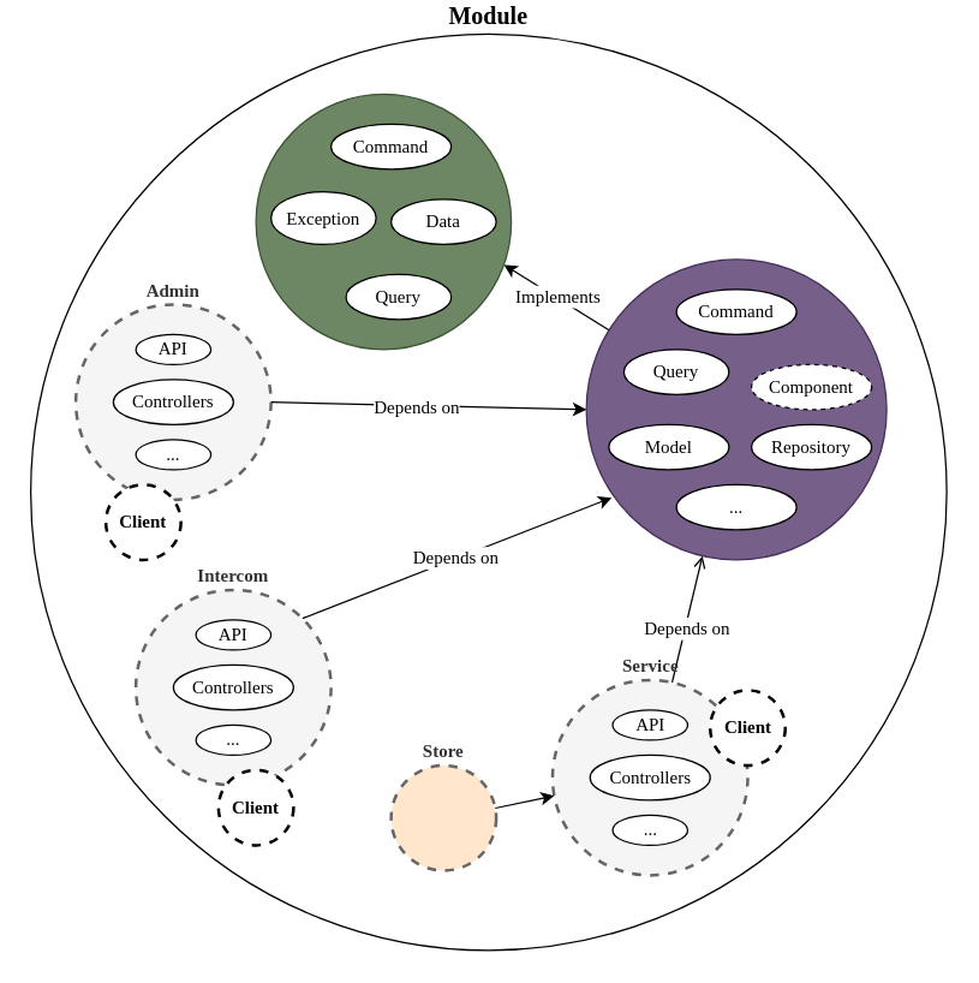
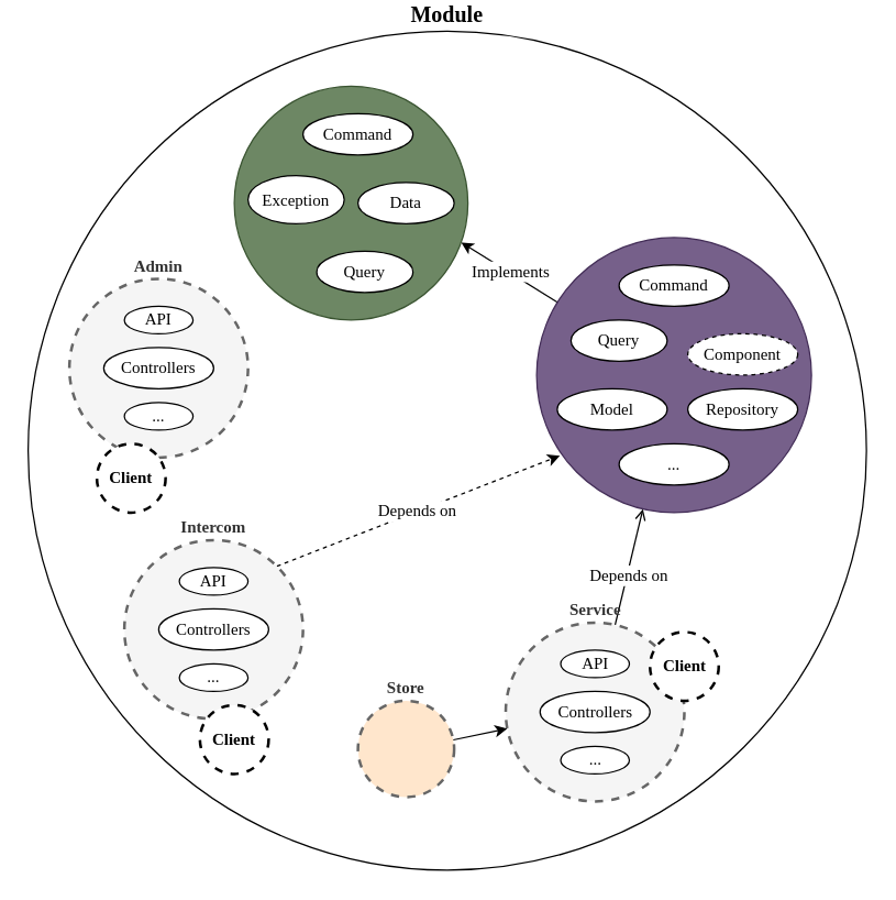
- <mxCell id="24" style="rounded=0;orthogonalLoop=1;jettySize=auto;html=1;entryX=0;entryY=0.5;entryDx=0;entryDy=0;fontFamily=Fira Sans;fontSource=https%3A%2F%2Ffonts.googleapis.com%2Fcss%3Ffamily%3DFira%2BSans;fontSize=12;fontColor=default;horizontal=1;exitX=1;exitY=0.5;exitDx=0;exitDy=0;" edge="1" parent="1" source="17" target="5"><mxGeometry relative="1" as="geometry" /></mxCell>
- <mxCell id="25" value="Depends on" style="edgeLabel;html=1;align=center;verticalAlign=middle;resizable=0;points=[];rounded=1;strokeColor=default;fontFamily=Fira Sans;fontSource=https%3A%2F%2Ffonts.googleapis.com%2Fcss%3Ffamily%3DFira%2BSans;fontSize=12;fontColor=default;horizontal=1;fillColor=default;" vertex="1" connectable="0" parent="24"><mxGeometry x="-0.08" y="-1" relative="1" as="geometry"><mxPoint as="offset" /></mxGeometry></mxCell>
- <mxCell id="18" style="rounded=0;orthogonalLoop=1;jettySize=auto;html=1;entryX=0.085;entryY=0.793;entryDx=0;entryDy=0;fontFamily=Fira Sans;fontSource=https%3A%2F%2Ffonts.googleapis.com%2Fcss%3Ffamily%3DFira%2BSans;fontSize=12;fontColor=default;horizontal=1;exitX=1;exitY=0;exitDx=0;exitDy=0;entryPerimeter=0;" edge="1" parent="1" source="20" target="5"><mxGeometry relative="1" as="geometry" /></mxCell>
+ <mxCell id="18" style="rounded=0;orthogonalLoop=1;jettySize=auto;html=1;entryX=0.085;entryY=0.793;entryDx=0;entryDy=0;fontFamily=Fira Sans;fontSource=https%3A%2F%2Ffonts.googleapis.com%2Fcss%3Ffamily%3DFira%2BSans;fontSize=12;fontColor=default;horizontal=1;exitX=1;exitY=0;exitDx=0;exitDy=0;entryPerimeter=0;dashed=1;" edge="1" parent="1" source="20" target="5"><mxGeometry relative="1" as="geometry" /></mxCell>
